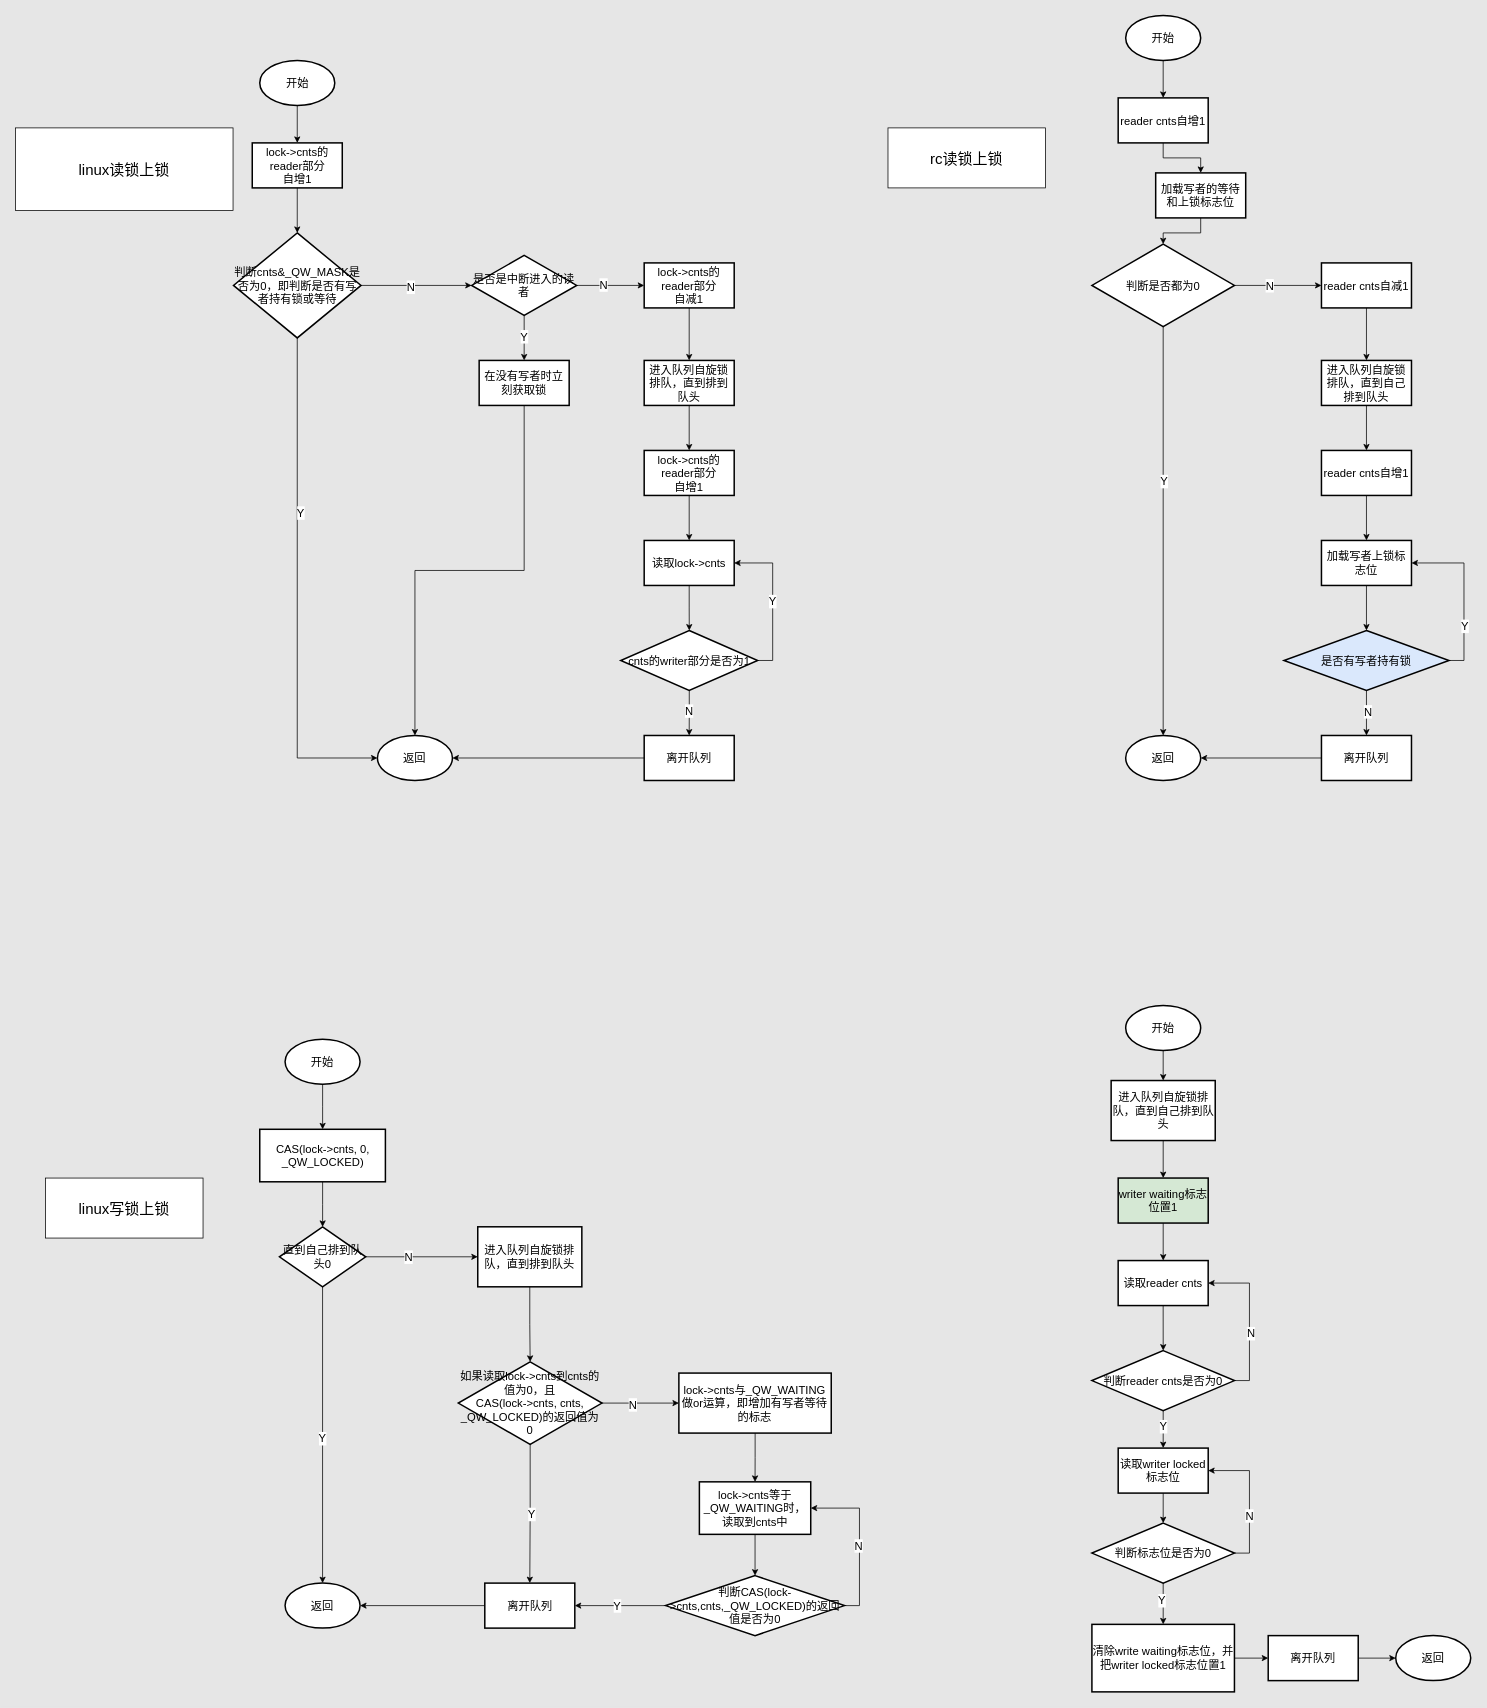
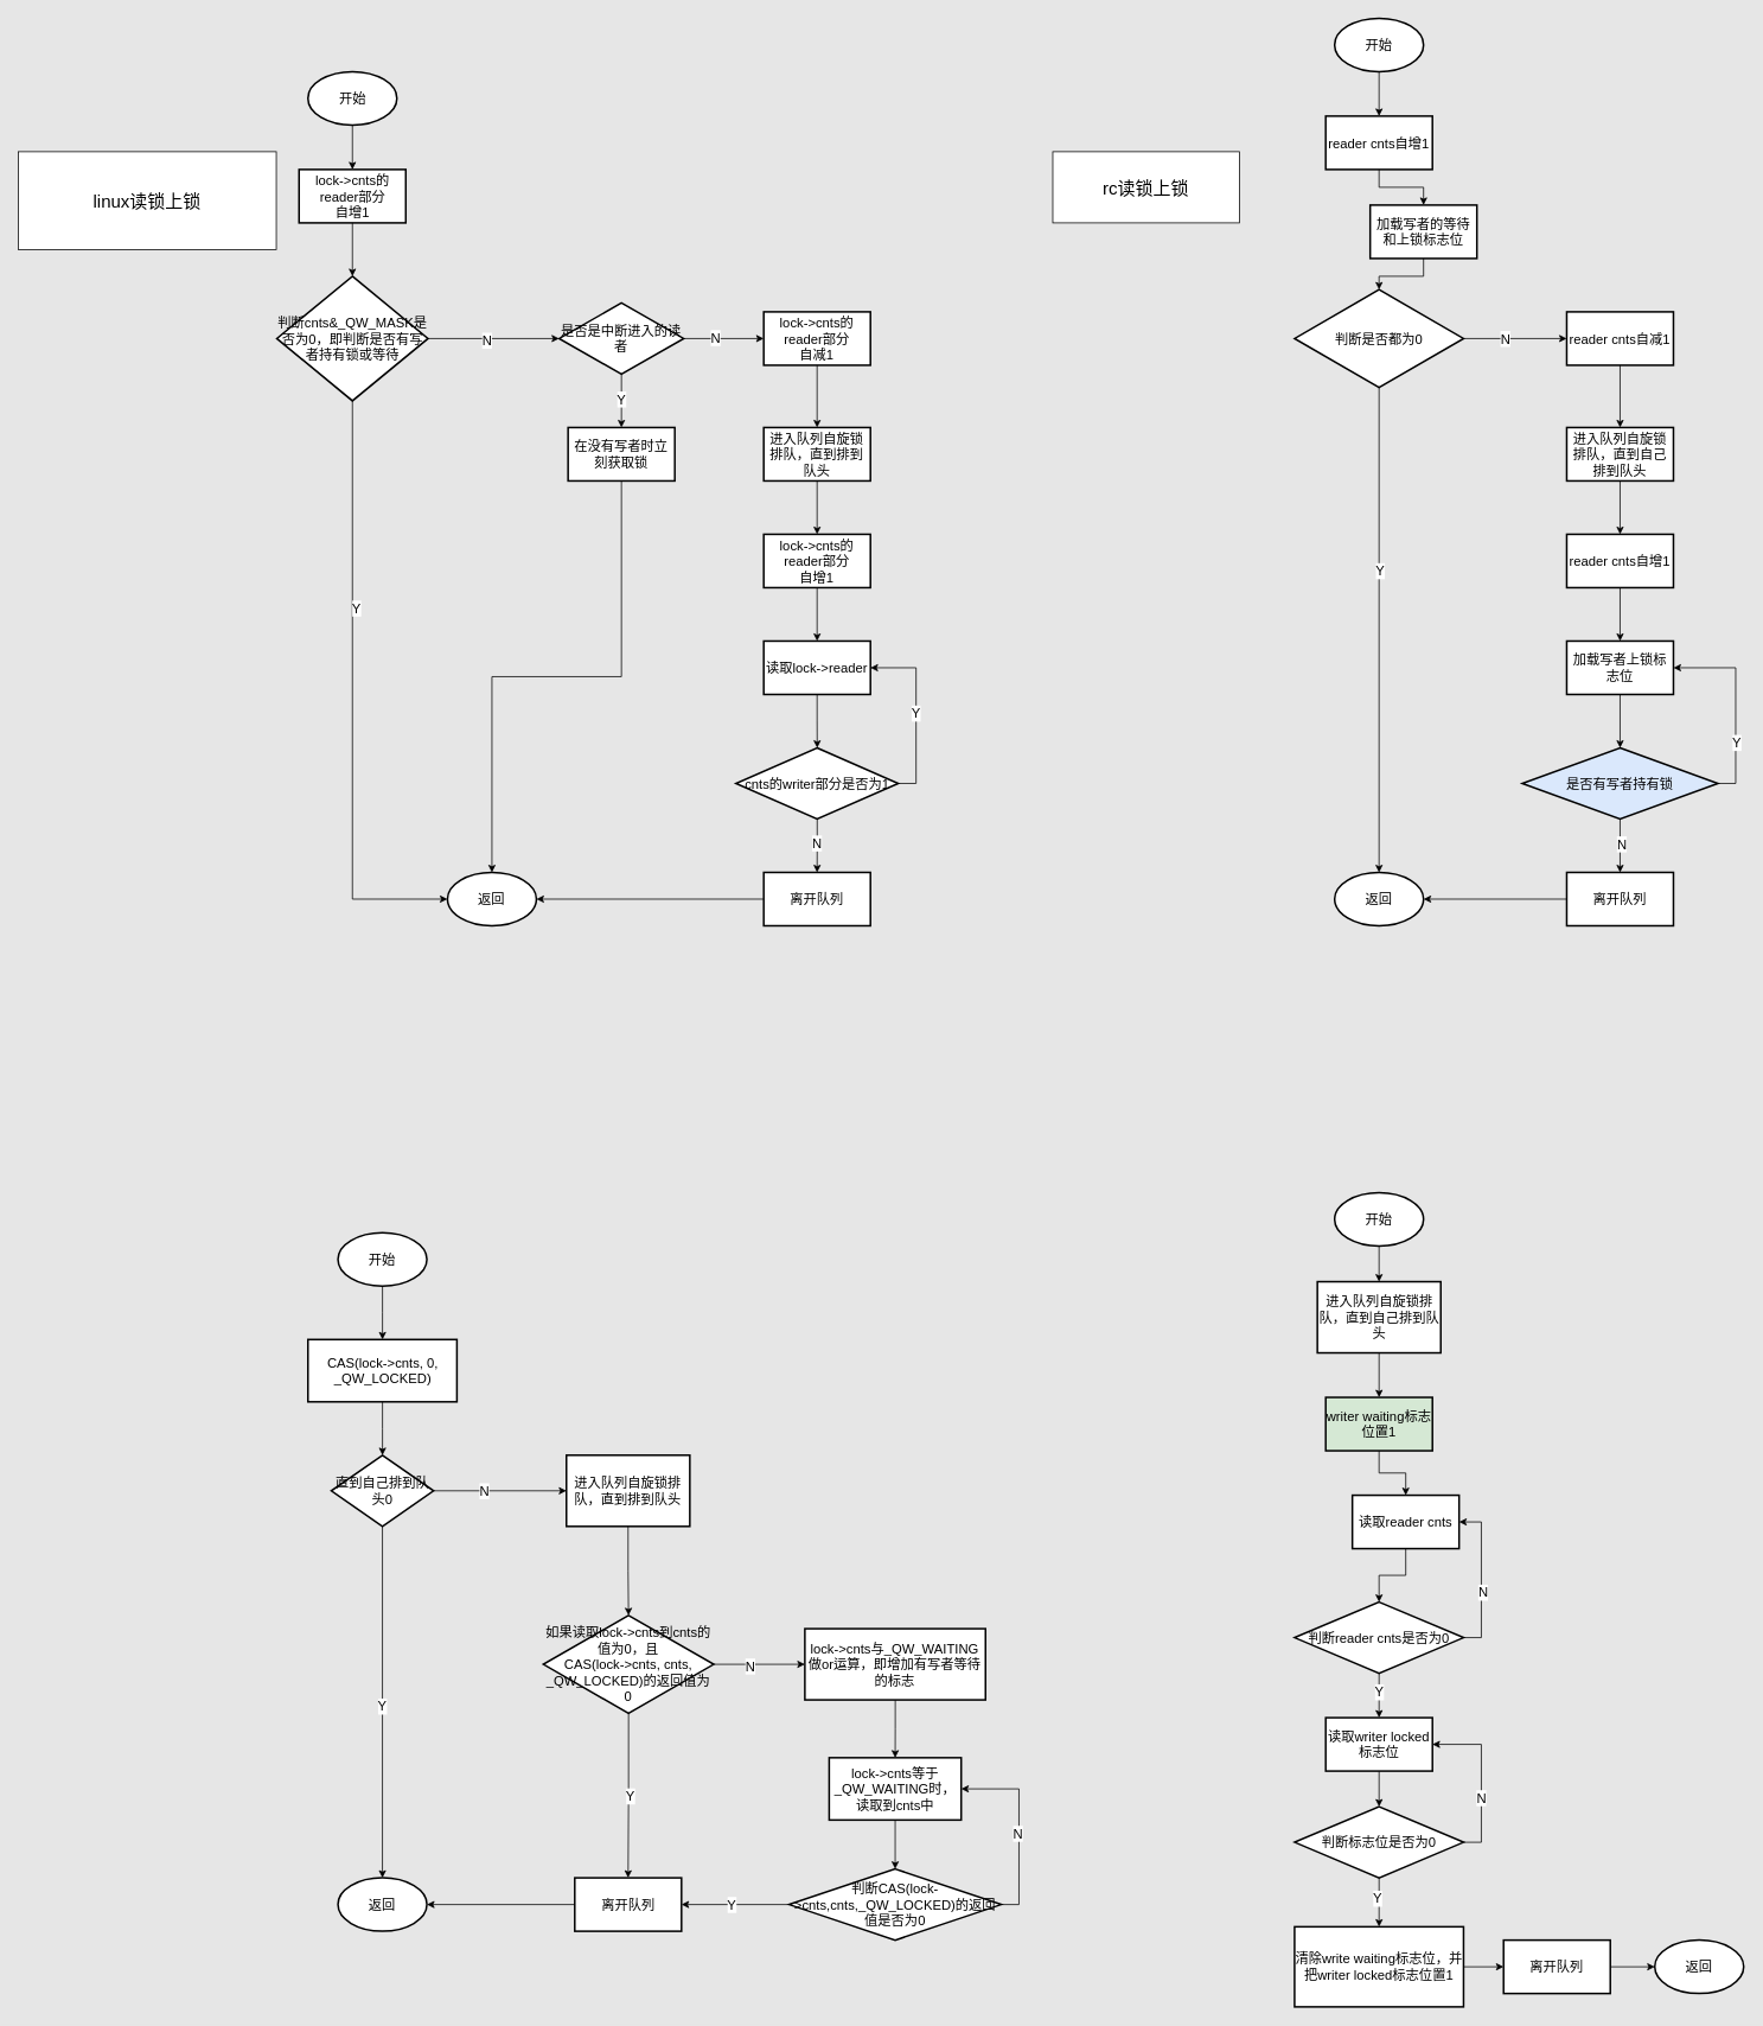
- <mxCell id="26" value="读取lock-&amp;gt;cnts" style="whiteSpace=wrap;html=1;strokeWidth=2;fontSize=15;" parent="1" vertex="1"><mxGeometry x="858.1" y="720" width="120" height="60" as="geometry" /></mxCell>
+ <mxCell id="26" value="读取lock-&amp;gt;reader" style="whiteSpace=wrap;html=1;strokeWidth=2;fontSize=15;" parent="1" vertex="1"><mxGeometry x="858.1" y="720" width="120" height="60" as="geometry" /></mxCell>
- <mxCell id="63" value="linux写锁上锁" style="rounded=0;whiteSpace=wrap;html=1;fontSize=20;" vertex="1" parent="1"><mxGeometry x="60" y="1570" width="210" height="80" as="geometry" /></mxCell>
- <mxCell id="104" value="读取reader cnts" style="whiteSpace=wrap;html=1;fontSize=15;strokeWidth=2;" vertex="1" parent="1"><mxGeometry x="1489.985" y="1680" width="120" height="60" as="geometry" /></mxCell>
+ <mxCell id="104" value="读取reader cnts" style="whiteSpace=wrap;html=1;fontSize=15;strokeWidth=2;" vertex="1" parent="1"><mxGeometry x="1519.985" y="1680" width="120" height="60" as="geometry" /></mxCell>
